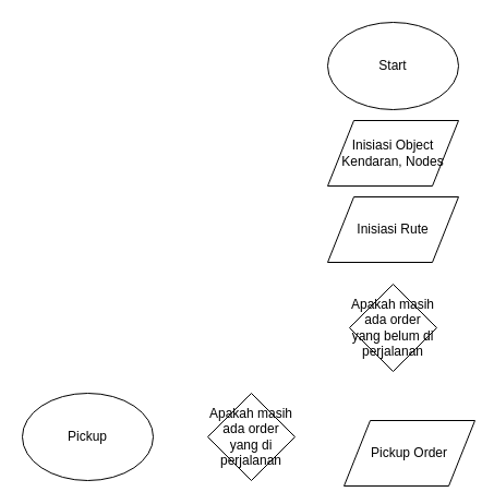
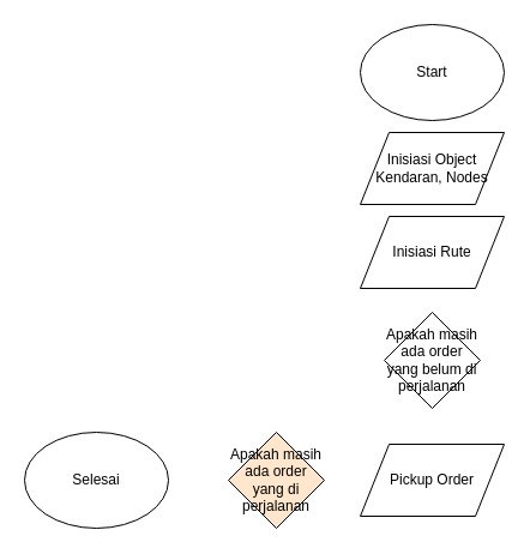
- <mxCell id="7" value="Pickup" style="ellipse;whiteSpace=wrap;html=1;" vertex="1" parent="1"><mxGeometry x="20" y="360" width="120" height="80" as="geometry" /></mxCell>
+ <mxCell id="7" value="Selesai" style="ellipse;whiteSpace=wrap;html=1;" vertex="1" parent="1"><mxGeometry x="20" y="360" width="120" height="80" as="geometry" /></mxCell>
- <mxCell id="6" value="Apakah masih ada order yang di perjalanan" style="rhombus;whiteSpace=wrap;html=1;" vertex="1" parent="1"><mxGeometry x="190" y="360" width="80" height="80" as="geometry" /></mxCell>
+ <mxCell id="6" value="Apakah masih ada order yang di perjalanan" style="rhombus;whiteSpace=wrap;html=1;fillColor=#ffe6cc;" vertex="1" parent="1"><mxGeometry x="190" y="360" width="80" height="80" as="geometry" /></mxCell>
- <mxCell id="8" value="Pickup Order" style="shape=parallelogram;perimeter=parallelogramPerimeter;whiteSpace=wrap;html=1;" vertex="1" parent="1"><mxGeometry x="315" y="385" width="120" height="60" as="geometry" /></mxCell>
+ <mxCell id="8" value="Pickup Order" style="shape=parallelogram;perimeter=parallelogramPerimeter;whiteSpace=wrap;html=1;" vertex="1" parent="1"><mxGeometry x="300" y="370" width="120" height="60" as="geometry" /></mxCell>
